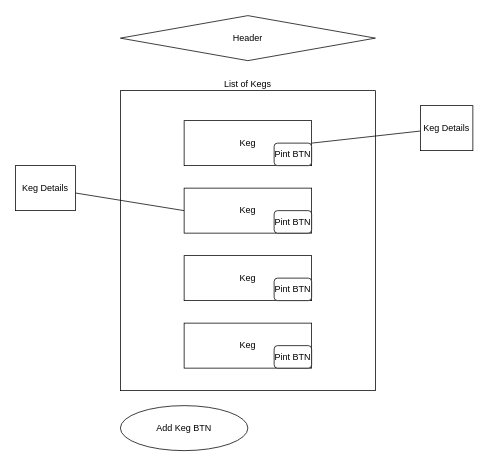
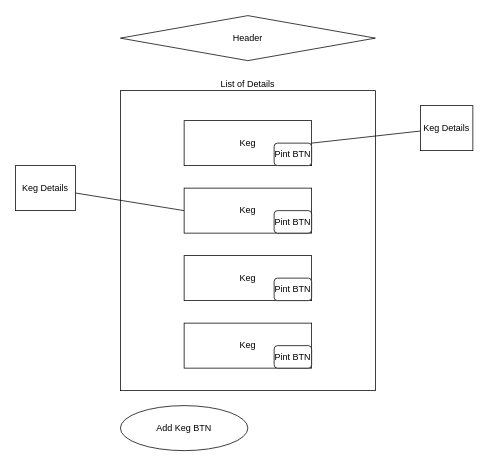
- <mxCell id="2" value="List of Kegs" style="rounded=0;whiteSpace=wrap;html=1;labelPosition=center;verticalLabelPosition=top;align=center;verticalAlign=bottom;spacingTop=0;" vertex="1" parent="1"><mxGeometry x="160" y="120" width="340" height="400" as="geometry" /></mxCell>
+ <mxCell id="2" value="List of Details" style="rounded=0;whiteSpace=wrap;html=1;labelPosition=center;verticalLabelPosition=top;align=center;verticalAlign=bottom;spacingTop=0;" vertex="1" parent="1"><mxGeometry x="160" y="120" width="340" height="400" as="geometry" /></mxCell>
